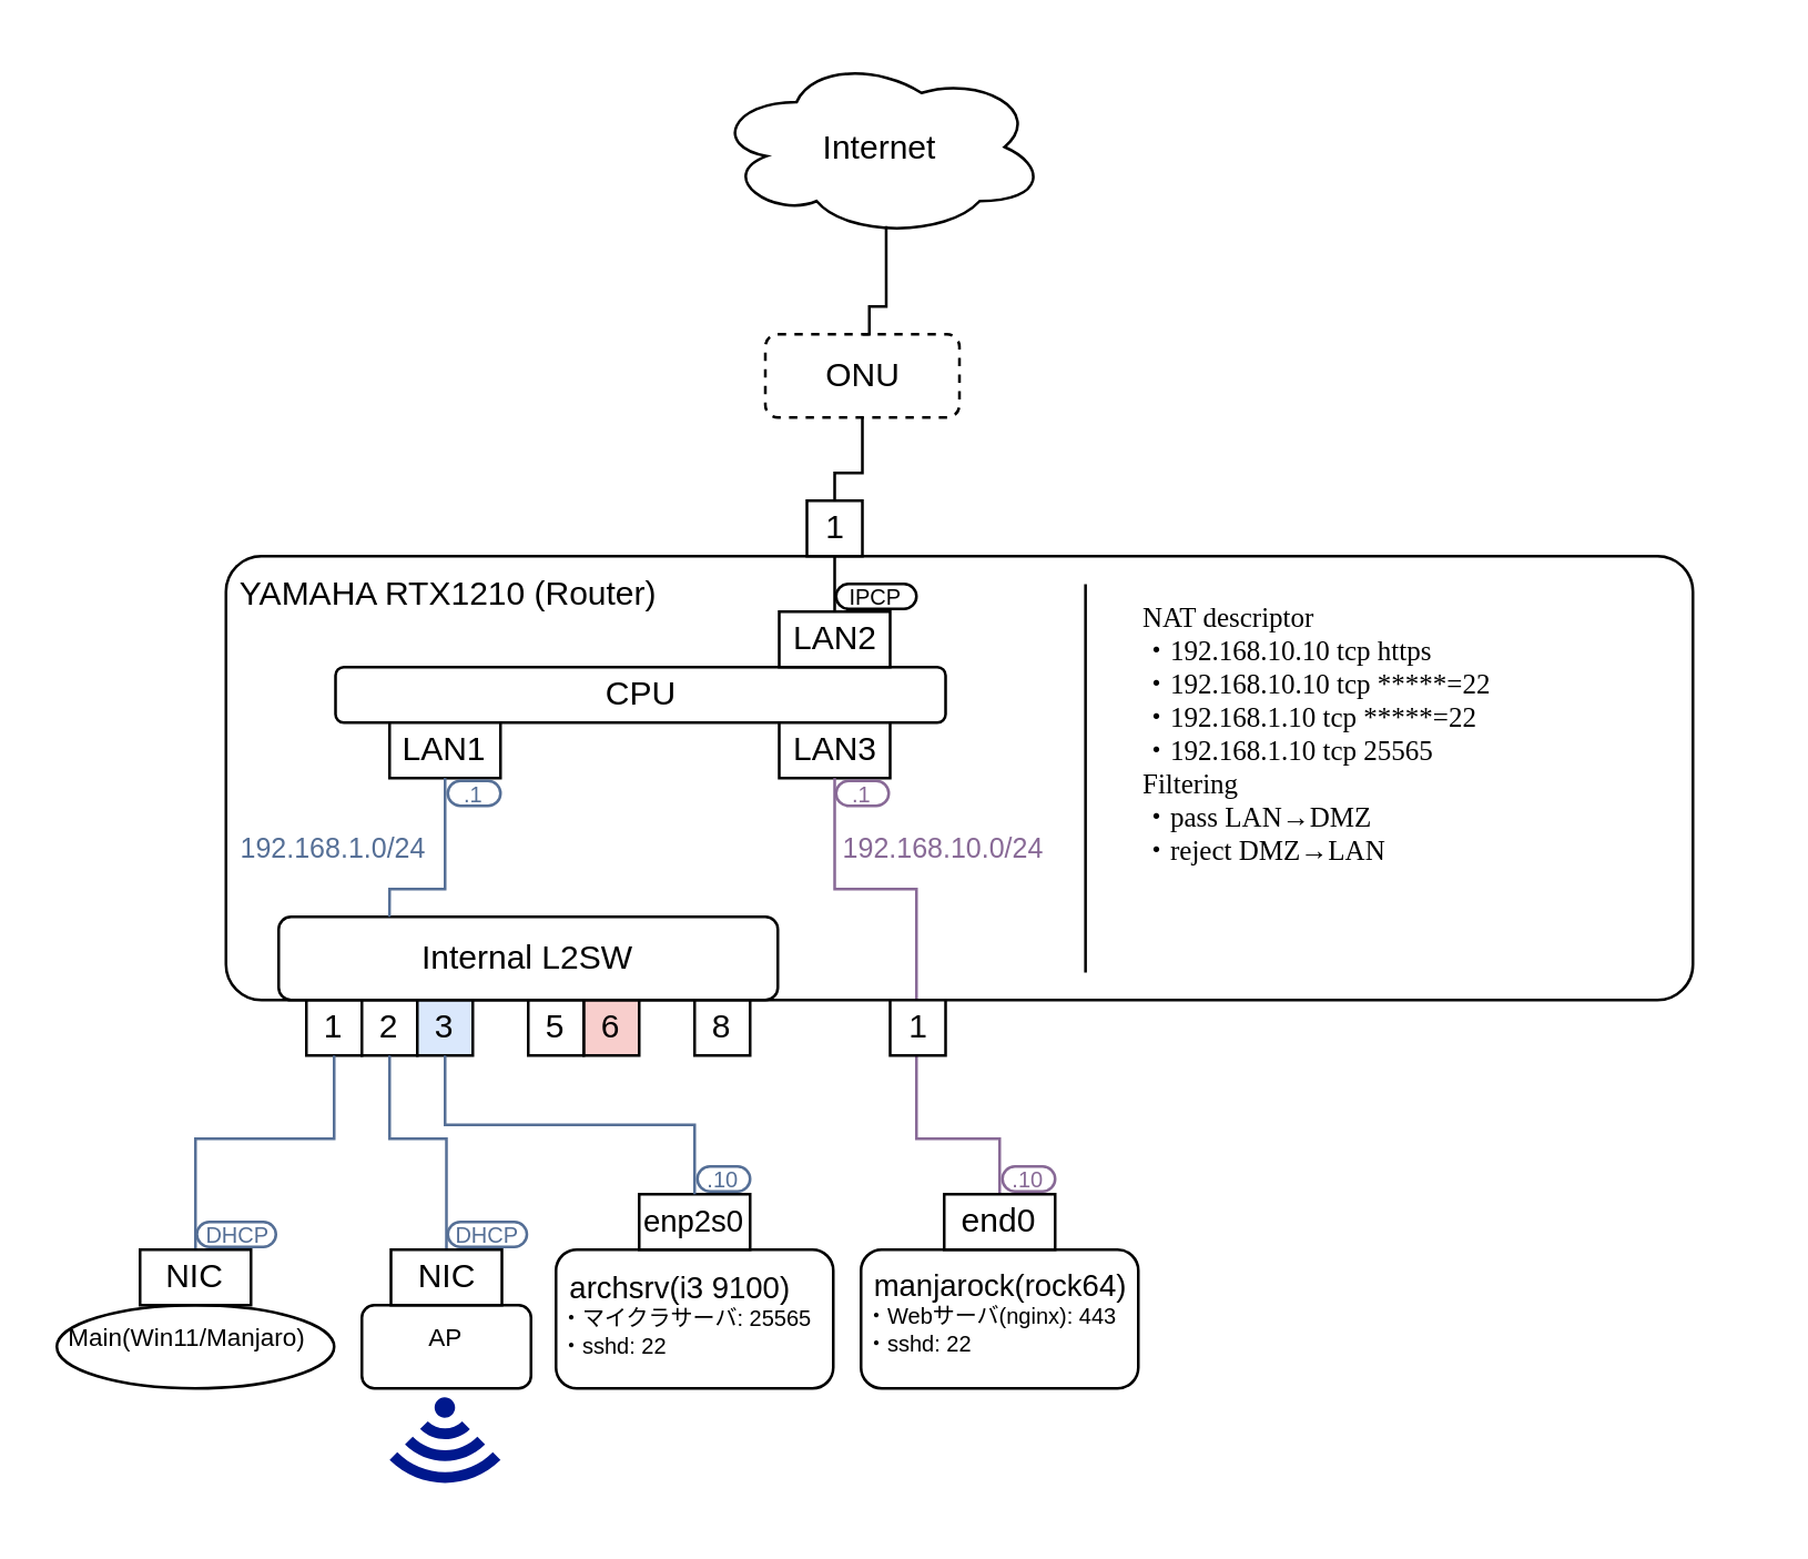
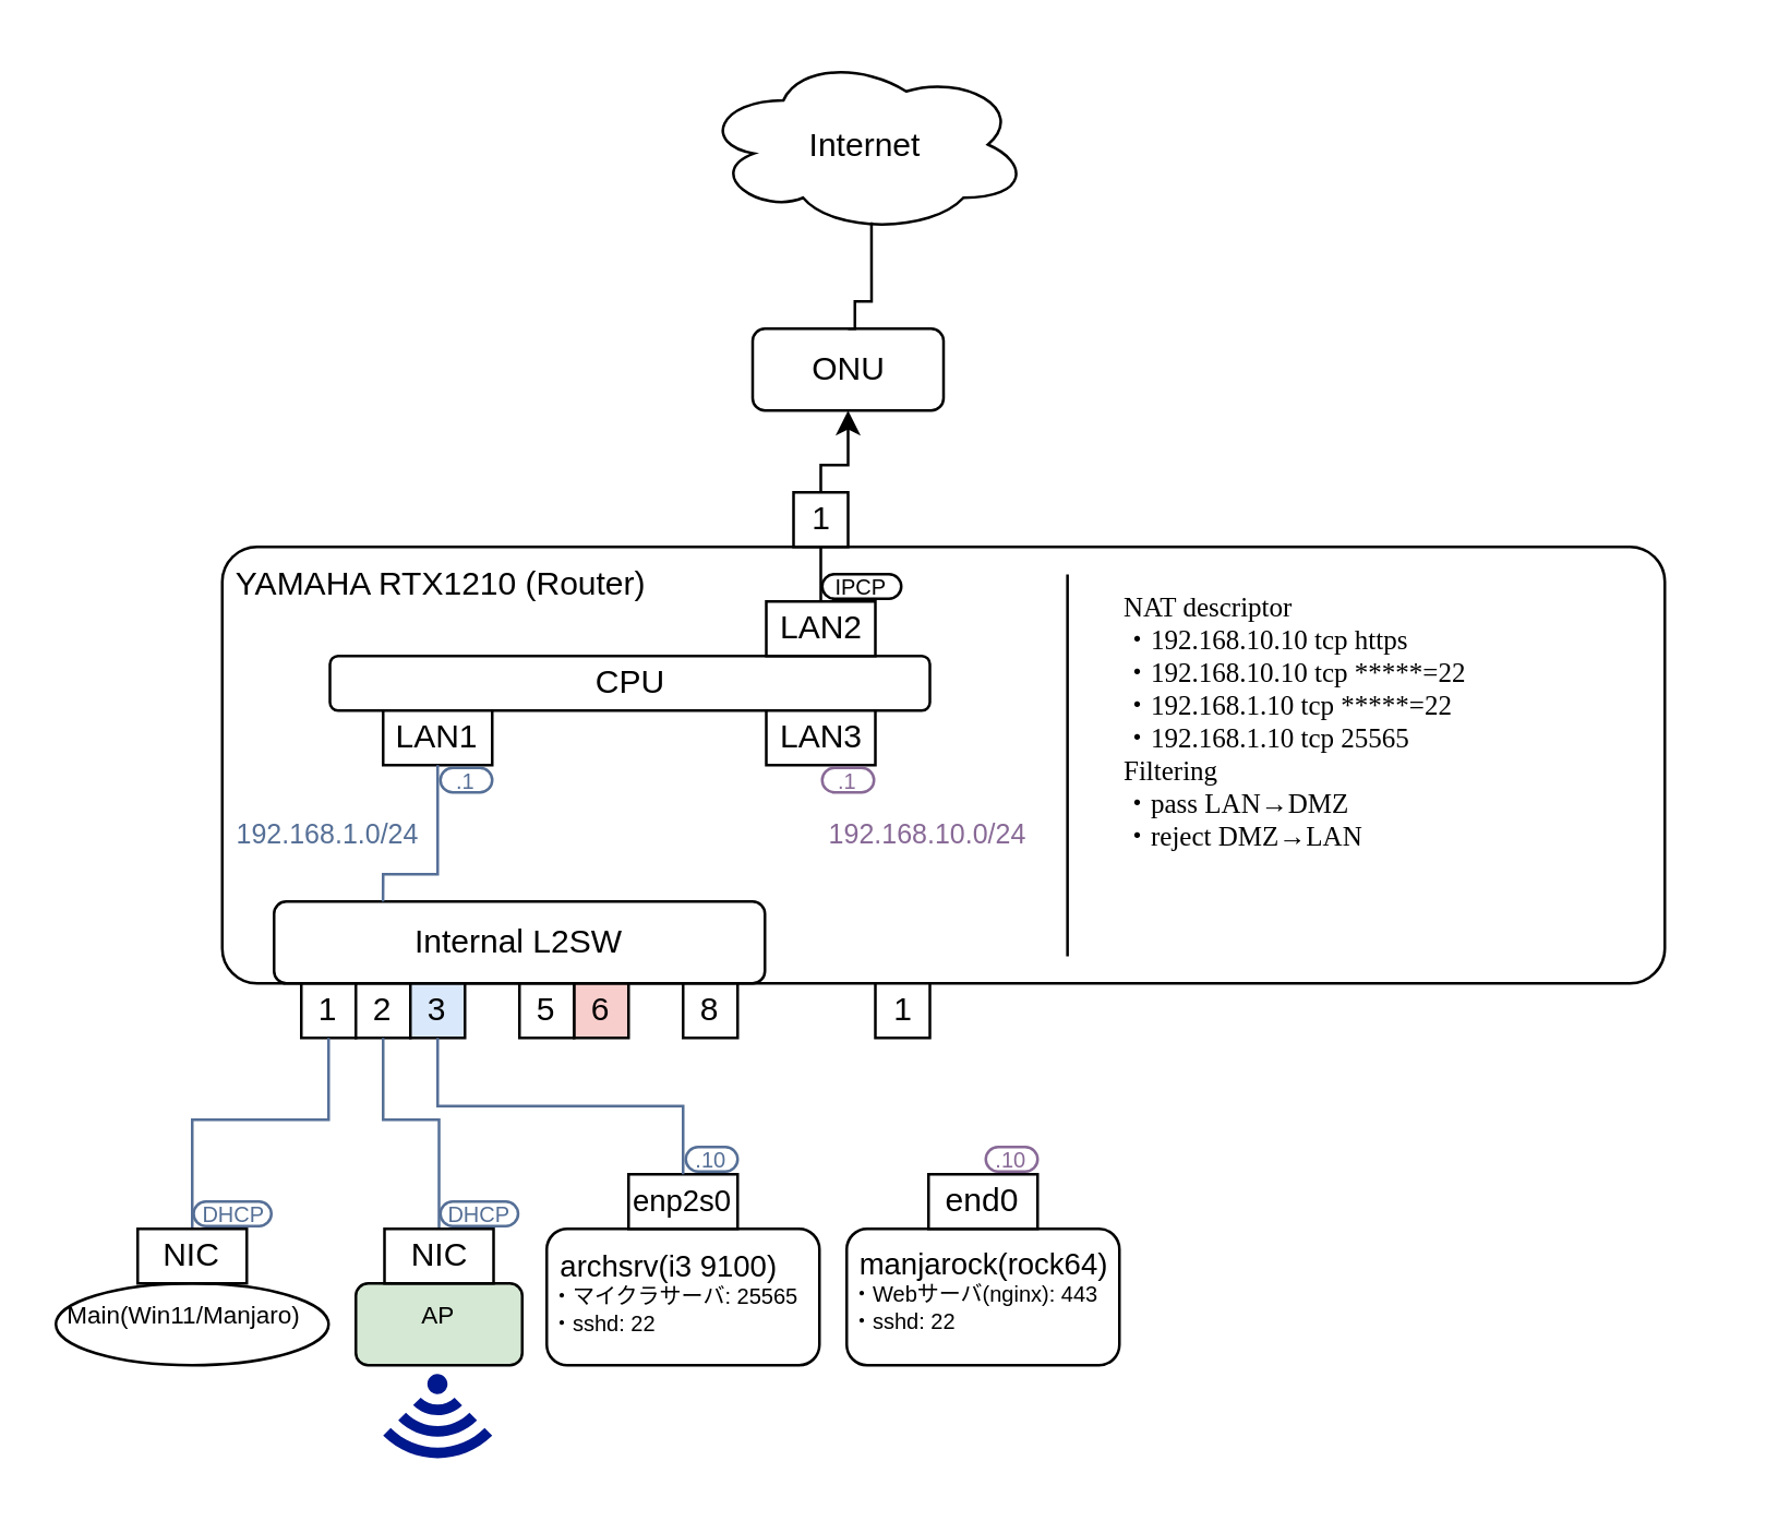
- <mxCell id="24" value="ONU" style="rounded=1;whiteSpace=wrap;html=1;dashed=1;" parent="1" vertex="1"><mxGeometry x="275.5" y="120" width="70" height="30" as="geometry" /></mxCell>
+ <mxCell id="24" value="ONU" style="rounded=1;whiteSpace=wrap;html=1;" parent="1" vertex="1"><mxGeometry x="275.5" y="120" width="70" height="30" as="geometry" /></mxCell>
- <mxCell id="27" value="" style="endArrow=none;html=1;rounded=0;exitX=0.5;exitY=0;exitDx=0;exitDy=0;entryX=0.5;entryY=1;entryDx=0;entryDy=0;edgeStyle=orthogonalEdgeStyle;" parent="1" source="5" target="24" edge="1"><mxGeometry width="50" height="50" relative="1" as="geometry"><mxPoint x="300" y="170" as="sourcePoint" /><mxPoint x="350" y="120" as="targetPoint" /><Array as="points"><mxPoint x="300" y="170" /><mxPoint x="311" y="170" /></Array></mxGeometry></mxCell>
+ <mxCell id="27" value="" style="endArrow=classic;html=1;rounded=0;exitX=0.5;exitY=0;exitDx=0;exitDy=0;entryX=0.5;entryY=1;entryDx=0;entryDy=0;edgeStyle=orthogonalEdgeStyle;" parent="1" source="5" target="24" edge="1"><mxGeometry width="50" height="50" relative="1" as="geometry"><mxPoint x="300" y="170" as="sourcePoint" /><mxPoint x="350" y="120" as="targetPoint" /><Array as="points"><mxPoint x="300" y="170" /><mxPoint x="311" y="170" /></Array></mxGeometry></mxCell>
- <mxCell id="15" value="" style="endArrow=none;html=1;rounded=0;entryX=0.5;entryY=1;entryDx=0;entryDy=0;edgeStyle=orthogonalEdgeStyle;strokeColor=#886996;fontColor=#886996;exitX=0.5;exitY=0;exitDx=0;exitDy=0;" parent="1" source="45" target="6" edge="1"><mxGeometry width="50" height="50" relative="1" as="geometry"><mxPoint x="340" y="420" as="sourcePoint" /><mxPoint x="360" y="360" as="targetPoint" /><Array as="points"><mxPoint x="360" y="410" /><mxPoint x="330" y="410" /><mxPoint x="330" y="320" /><mxPoint x="301" y="320" /></Array></mxGeometry></mxCell>
- <mxCell id="34" value="&lt;div style=&quot;font-size: 9px;&quot; align=&quot;center&quot;&gt;&lt;font style=&quot;font-size: 9px;&quot;&gt;AP&lt;br&gt;&lt;/font&gt;&lt;/div&gt;" style="rounded=1;whiteSpace=wrap;html=1;align=center;verticalAlign=top;" parent="33" vertex="1"><mxGeometry y="30" width="61" height="30" as="geometry" /></mxCell>
+ <mxCell id="34" value="&lt;div style=&quot;font-size: 9px;&quot; align=&quot;center&quot;&gt;&lt;font style=&quot;font-size: 9px;&quot;&gt;AP&lt;br&gt;&lt;/font&gt;&lt;/div&gt;" style="rounded=1;whiteSpace=wrap;html=1;align=center;verticalAlign=top;fillColor=#d5e8d4;" parent="33" vertex="1"><mxGeometry y="30" width="61" height="30" as="geometry" /></mxCell>
